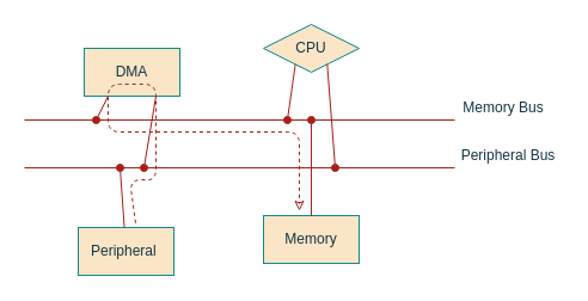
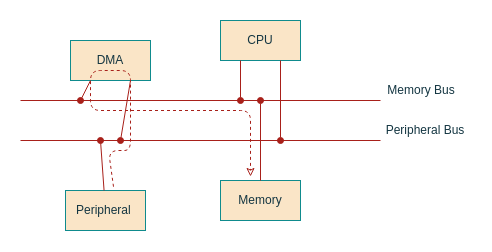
- <mxCell id="5" value="CPU" style="rhombus;whiteSpace=wrap;html=1;fillColor=#FAE5C7;strokeColor=#0F8B8D;fontColor=#143642;" parent="1" vertex="1"><mxGeometry x="220" y="20" width="80" height="40" as="geometry" /></mxCell>
+ <mxCell id="5" value="CPU" style="rounded=0;whiteSpace=wrap;html=1;fillColor=#FAE5C7;strokeColor=#0F8B8D;fontColor=#143642;" parent="1" vertex="1"><mxGeometry x="220" y="20" width="80" height="40" as="geometry" /></mxCell>
